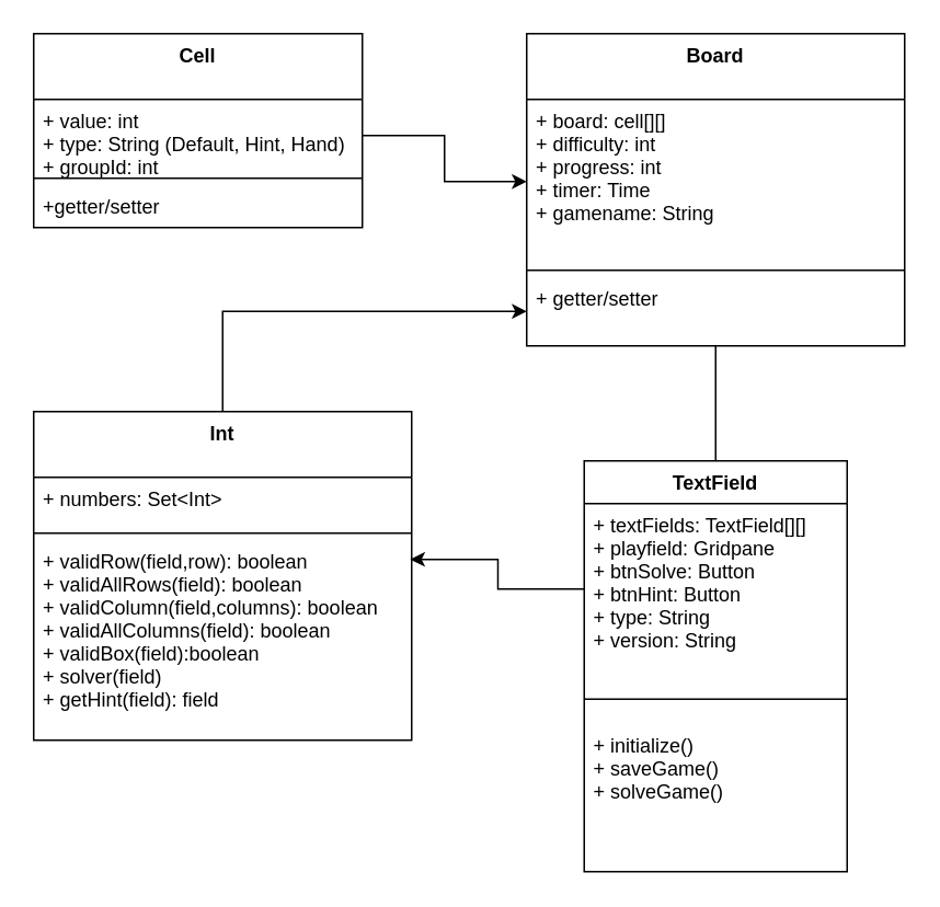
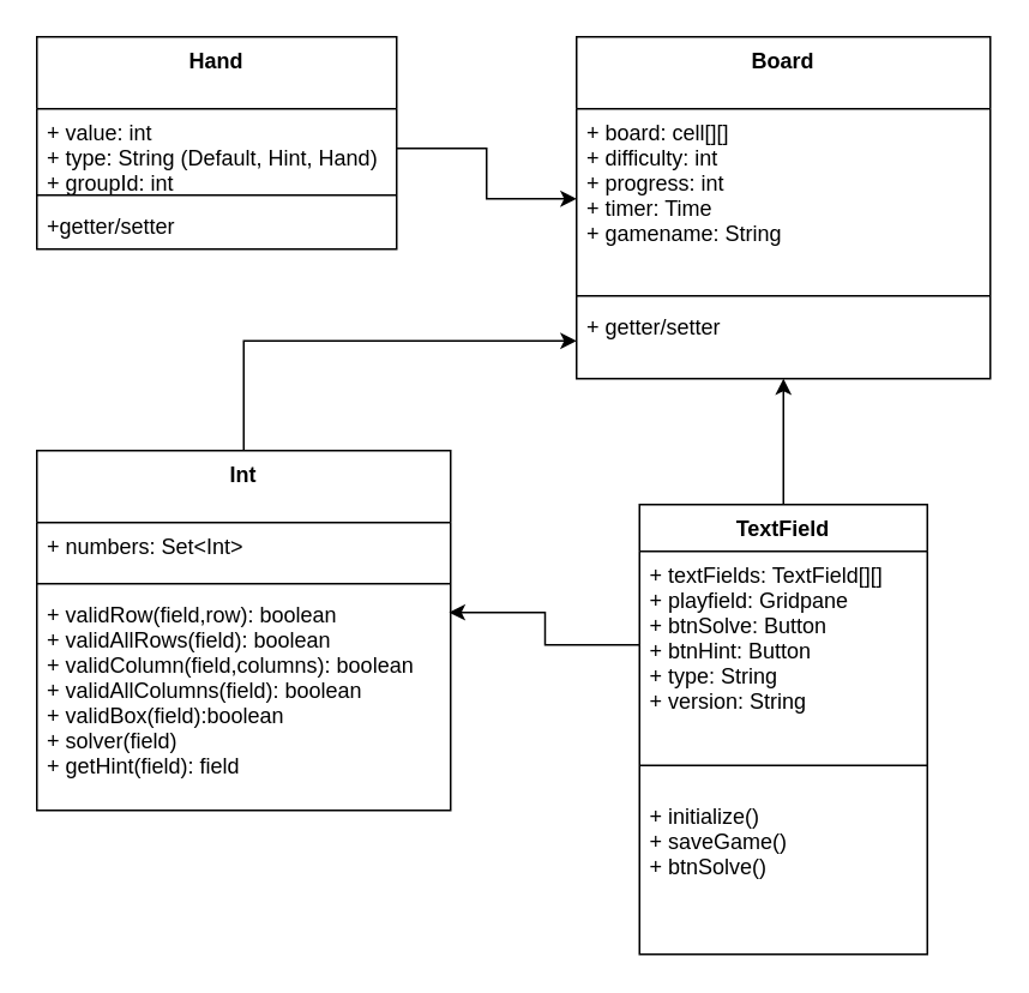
- <mxCell id="6" value="Cell" style="swimlane;fontStyle=1;align=center;verticalAlign=top;childLayout=stackLayout;horizontal=1;startSize=40;horizontalStack=0;resizeParent=1;resizeParentMax=0;resizeLast=0;collapsible=1;marginBottom=0;" parent="1" vertex="1"><mxGeometry x="20" y="20" width="200" height="118" as="geometry" /></mxCell>
+ <mxCell id="6" value="Hand" style="swimlane;fontStyle=1;align=center;verticalAlign=top;childLayout=stackLayout;horizontal=1;startSize=40;horizontalStack=0;resizeParent=1;resizeParentMax=0;resizeLast=0;collapsible=1;marginBottom=0;" parent="1" vertex="1"><mxGeometry x="20" y="20" width="200" height="118" as="geometry" /></mxCell>
- <mxCell id="10" style="edgeStyle=orthogonalEdgeStyle;rounded=0;orthogonalLoop=1;jettySize=auto;html=1;endArrow=none;" parent="1" source="11" target="2" edge="1"><mxGeometry relative="1" as="geometry" /></mxCell>
+ <mxCell id="10" style="edgeStyle=orthogonalEdgeStyle;rounded=0;orthogonalLoop=1;jettySize=auto;html=1;" parent="1" source="11" target="2" edge="1"><mxGeometry relative="1" as="geometry" /></mxCell>
- <mxCell id="14" value="+ initialize()&#10;+ saveGame()&#10;+ solveGame()&#10;&#10;" style="text;strokeColor=none;fillColor=none;align=left;verticalAlign=top;spacingLeft=4;spacingRight=4;overflow=hidden;rotatable=0;points=[[0,0.5],[1,0.5]];portConstraint=eastwest;" parent="11" vertex="1"><mxGeometry y="160" width="160" height="90" as="geometry" /></mxCell>
+ <mxCell id="14" value="+ initialize()&#10;+ saveGame()&#10;+ btnSolve()&#10;&#10;" style="text;strokeColor=none;fillColor=none;align=left;verticalAlign=top;spacingLeft=4;spacingRight=4;overflow=hidden;rotatable=0;points=[[0,0.5],[1,0.5]];portConstraint=eastwest;" parent="11" vertex="1"><mxGeometry y="160" width="160" height="90" as="geometry" /></mxCell>
